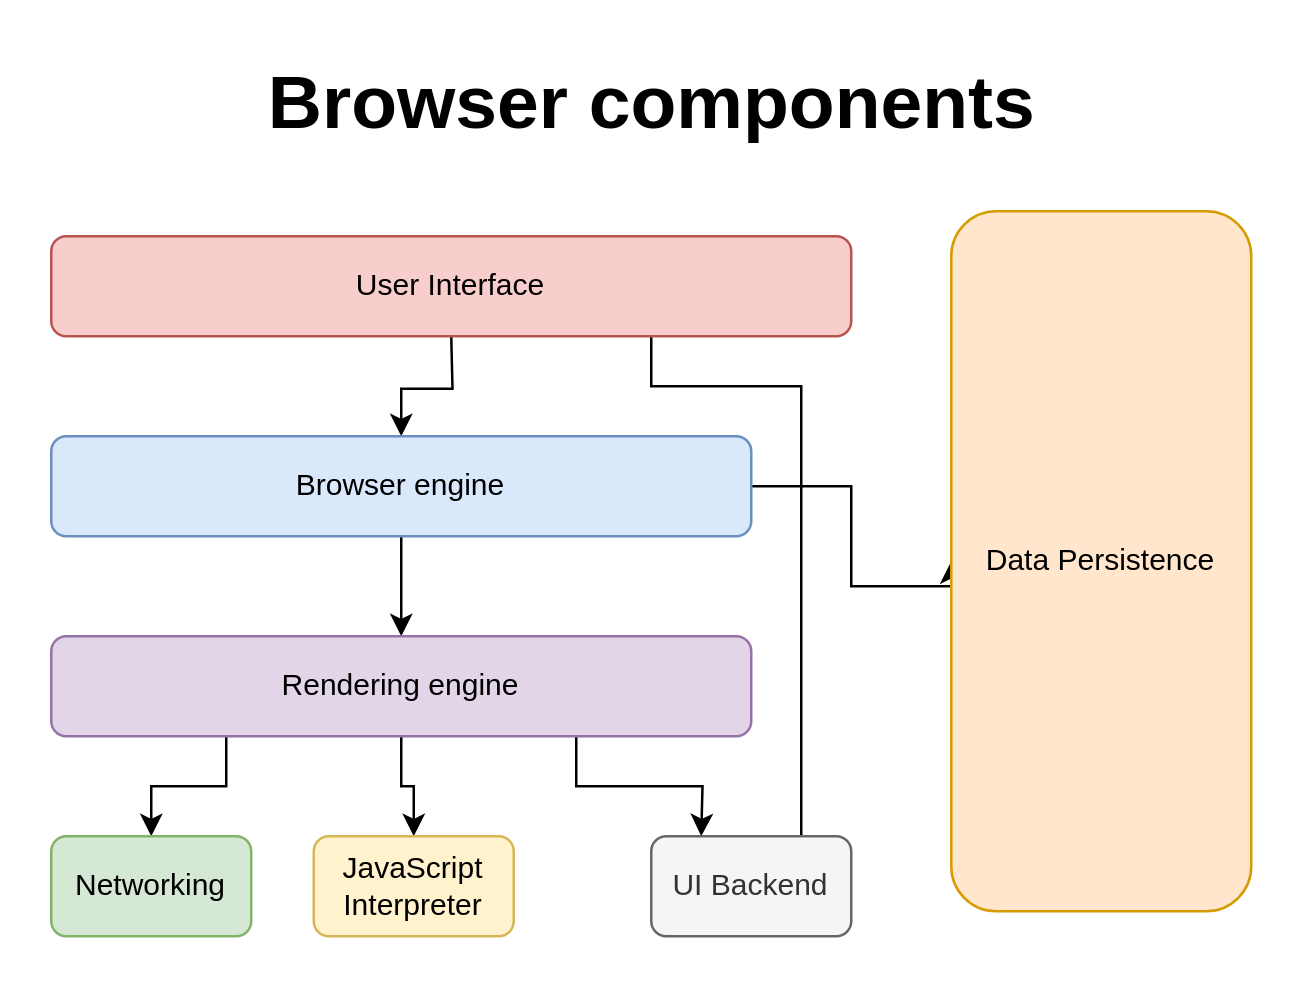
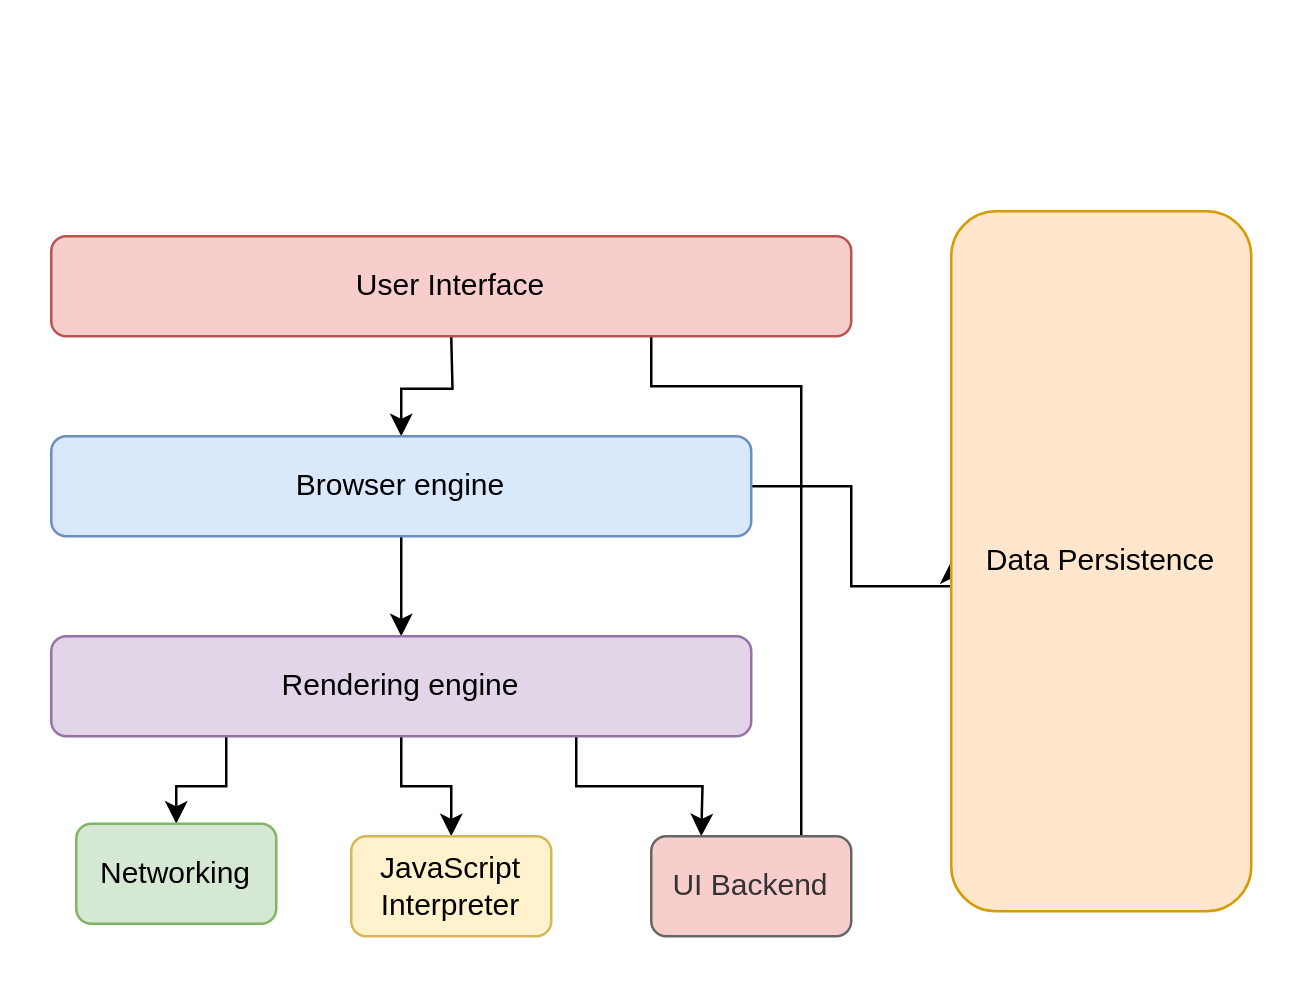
- <mxCell id="16" value="Browser components" style="text;html=1;align=center;verticalAlign=middle;resizable=0;points=[];autosize=1;strokeColor=none;fontStyle=1;fontSize=30;" vertex="1" parent="1"><mxGeometry x="100" y="20" width="320" height="40" as="geometry" /></mxCell>
- <mxCell id="12" value="Networking" style="rounded=1;whiteSpace=wrap;html=1;fillColor=#d5e8d4;strokeColor=#82b366;" vertex="1" parent="1"><mxGeometry x="20" y="334" width="80" height="40" as="geometry" /></mxCell>
+ <mxCell id="12" value="Networking" style="rounded=1;whiteSpace=wrap;html=1;fillColor=#d5e8d4;strokeColor=#82b366;" vertex="1" parent="1"><mxGeometry x="30" y="329" width="80" height="40" as="geometry" /></mxCell>
- <mxCell id="13" value="JavaScript Interpreter" style="rounded=1;whiteSpace=wrap;html=1;fillColor=#fff2cc;strokeColor=#d6b656;" vertex="1" parent="1"><mxGeometry x="125" y="334" width="80" height="40" as="geometry" /></mxCell>
+ <mxCell id="13" value="JavaScript Interpreter" style="rounded=1;whiteSpace=wrap;html=1;fillColor=#fff2cc;strokeColor=#d6b656;" vertex="1" parent="1"><mxGeometry x="140" y="334" width="80" height="40" as="geometry" /></mxCell>
- <mxCell id="14" value="UI Backend" style="rounded=1;whiteSpace=wrap;html=1;fillColor=#f5f5f5;strokeColor=#666666;fontColor=#333333;" vertex="1" parent="1"><mxGeometry x="260" y="334" width="80" height="40" as="geometry" /></mxCell>
+ <mxCell id="14" value="UI Backend" style="rounded=1;whiteSpace=wrap;html=1;fillColor=#f8cecc;strokeColor=#666666;fontColor=#333333;" vertex="1" parent="1"><mxGeometry x="260" y="334" width="80" height="40" as="geometry" /></mxCell>
